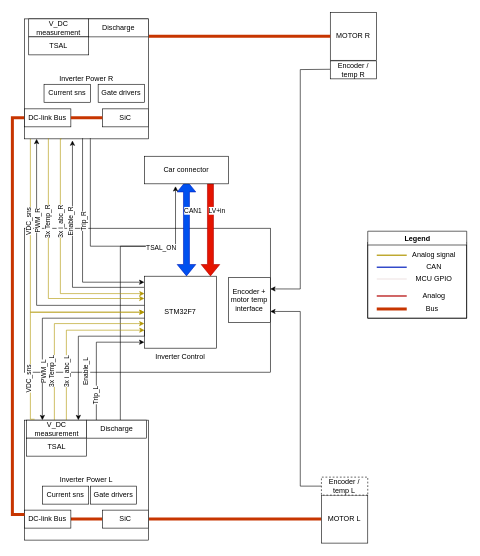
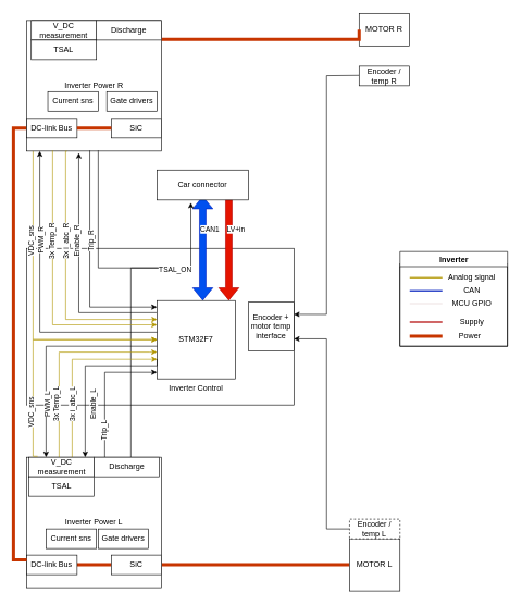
- <mxCell id="49" value="MOTOR R" style="rounded=0;whiteSpace=wrap;html=1;direction=west;" parent="1" vertex="1"><mxGeometry x="550" y="20" width="77.25" height="80" as="geometry" /></mxCell>
+ <mxCell id="49" value="MOTOR R" style="rounded=0;whiteSpace=wrap;html=1;direction=west;" parent="1" vertex="1"><mxGeometry x="550" y="20" width="77.25" height="50" as="geometry" /></mxCell>
- <mxCell id="23" value="Legend" style="swimlane;whiteSpace=wrap;html=1;" parent="1" vertex="1"><mxGeometry x="612.5" y="385" width="165" height="145" as="geometry" /></mxCell>
+ <mxCell id="23" value="Inverter" style="swimlane;whiteSpace=wrap;html=1;" parent="1" vertex="1"><mxGeometry x="612.5" y="385" width="165" height="145" as="geometry" /></mxCell>
- <mxCell id="22" value="Analog" style="text;html=1;strokeColor=none;fillColor=none;align=center;verticalAlign=middle;whiteSpace=wrap;rounded=0;" parent="1" vertex="1"><mxGeometry x="677.5" y="483" width="90" height="20" as="geometry" /></mxCell>
+ <mxCell id="22" value="Supply" style="text;html=1;strokeColor=none;fillColor=none;align=center;verticalAlign=middle;whiteSpace=wrap;rounded=0;" parent="1" vertex="1"><mxGeometry x="677.5" y="483" width="90" height="20" as="geometry" /></mxCell>
- <mxCell id="25" value="Bus" style="text;html=1;strokeColor=none;fillColor=none;align=center;verticalAlign=middle;whiteSpace=wrap;rounded=0;" parent="23" vertex="1"><mxGeometry x="62.5" y="120" width="90" height="20" as="geometry" /></mxCell>
+ <mxCell id="25" value="Power" style="text;html=1;strokeColor=none;fillColor=none;align=center;verticalAlign=middle;whiteSpace=wrap;rounded=0;" parent="23" vertex="1"><mxGeometry x="62.5" y="120" width="90" height="20" as="geometry" /></mxCell>
